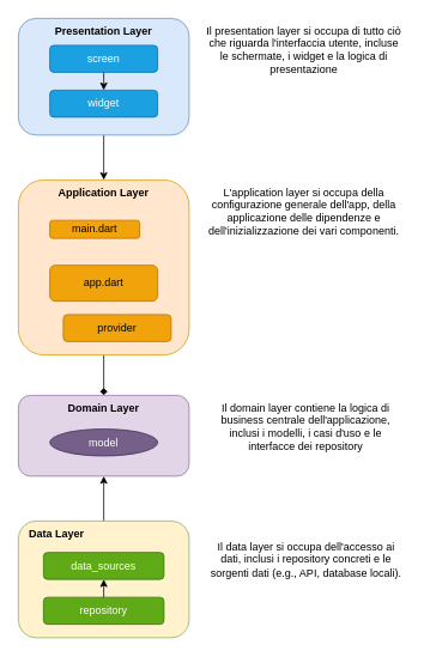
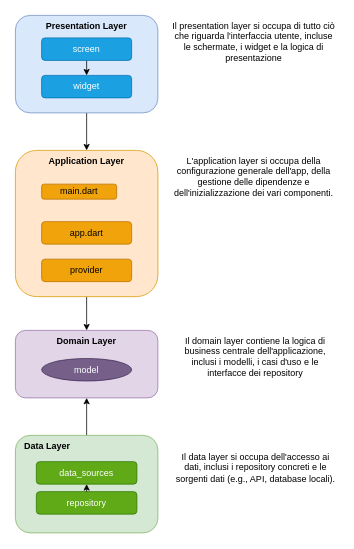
- <mxCell id="9" value="L'application layer si occupa della configurazione generale dell'app, della applicazione delle dipendenze e dell'inizializzazione dei vari componenti." style="text;whiteSpace=wrap;html=1;fontFamily=Helvetica;align=center;" parent="1" vertex="1"><mxGeometry x="227.5" y="200" width="220" height="50" as="geometry" /></mxCell>
+ <mxCell id="9" value="L'application layer si occupa della configurazione generale dell'app, della gestione delle dipendenze e dell'inizializzazione dei vari componenti." style="text;whiteSpace=wrap;html=1;fontFamily=Helvetica;align=center;" parent="1" vertex="1"><mxGeometry x="227.5" y="200" width="220" height="50" as="geometry" /></mxCell>
- <mxCell id="16" value="&lt;p class=&quot;MsoNormal&quot;&gt;app.dart&lt;/p&gt;" style="rounded=1;whiteSpace=wrap;html=1;labelBackgroundColor=none;fillColor=#f0a30a;strokeColor=#BD7000;movable=1;resizable=1;rotatable=1;deletable=1;editable=1;connectable=1;fontFamily=Helvetica;fontColor=#000000;" parent="13" vertex="1"><mxGeometry x="35" y="95" width="120" height="40" as="geometry" /></mxCell>
+ <mxCell id="16" value="&lt;p class=&quot;MsoNormal&quot;&gt;app.dart&lt;/p&gt;" style="rounded=1;whiteSpace=wrap;html=1;labelBackgroundColor=none;fillColor=#f0a30a;strokeColor=#BD7000;movable=1;resizable=1;rotatable=1;deletable=1;editable=1;connectable=1;fontFamily=Helvetica;fontColor=#000000;" parent="13" vertex="1"><mxGeometry x="35" y="95" width="120" height="30" as="geometry" /></mxCell>
- <mxCell id="17" value="&lt;p class=&quot;MsoNormal&quot;&gt;provider&lt;/p&gt;" style="rounded=1;whiteSpace=wrap;html=1;labelBackgroundColor=none;fillColor=#f0a30a;strokeColor=#BD7000;movable=1;resizable=1;rotatable=1;deletable=1;editable=1;connectable=1;fontFamily=Helvetica;fontColor=#000000;" parent="13" vertex="1"><mxGeometry x="50" y="150" width="120" height="30" as="geometry" /></mxCell>
+ <mxCell id="17" value="&lt;p class=&quot;MsoNormal&quot;&gt;provider&lt;/p&gt;" style="rounded=1;whiteSpace=wrap;html=1;labelBackgroundColor=none;fillColor=#f0a30a;strokeColor=#BD7000;movable=1;resizable=1;rotatable=1;deletable=1;editable=1;connectable=1;fontFamily=Helvetica;fontColor=#000000;" parent="13" vertex="1"><mxGeometry x="35" y="145" width="120" height="30" as="geometry" /></mxCell>
- <mxCell id="4" value="" style="edgeStyle=none;html=1;endArrow=diamond;" parent="1" source="14" target="23" edge="1"><mxGeometry relative="1" as="geometry" /></mxCell>
+ <mxCell id="4" value="" style="edgeStyle=none;html=1;" parent="1" source="14" target="23" edge="1"><mxGeometry relative="1" as="geometry" /></mxCell>
- <mxCell id="19" value="&amp;nbsp; &amp;nbsp;Data Layer" style="rounded=1;whiteSpace=wrap;html=1;verticalAlign=top;fontStyle=1;labelBackgroundColor=none;fillColor=#fff2cc;strokeColor=#82b366;align=left;movable=1;resizable=1;rotatable=1;deletable=1;editable=1;connectable=1;" parent="18" vertex="1"><mxGeometry width="190" height="130" as="geometry" /></mxCell>
+ <mxCell id="19" value="&amp;nbsp; &amp;nbsp;Data Layer" style="rounded=1;whiteSpace=wrap;html=1;verticalAlign=top;fontStyle=1;labelBackgroundColor=none;fillColor=#d5e8d4;strokeColor=#82b366;align=left;movable=1;resizable=1;rotatable=1;deletable=1;editable=1;connectable=1;" parent="18" vertex="1"><mxGeometry width="190" height="130" as="geometry" /></mxCell>
- <mxCell id="20" value="repository" style="rounded=1;whiteSpace=wrap;html=1;labelBackgroundColor=none;fillColor=#60a917;fontColor=#ffffff;strokeColor=#2D7600;movable=1;resizable=1;rotatable=1;deletable=1;editable=1;connectable=1;" parent="18" vertex="1"><mxGeometry x="27.941" y="85" width="134.118" height="30" as="geometry" /></mxCell>
+ <mxCell id="20" value="repository" style="rounded=1;whiteSpace=wrap;html=1;labelBackgroundColor=none;fillColor=#60a917;fontColor=#ffffff;strokeColor=#2D7600;movable=1;resizable=1;rotatable=1;deletable=1;editable=1;connectable=1;" parent="18" vertex="1"><mxGeometry x="27.941" y="75" width="134.118" height="30" as="geometry" /></mxCell>
